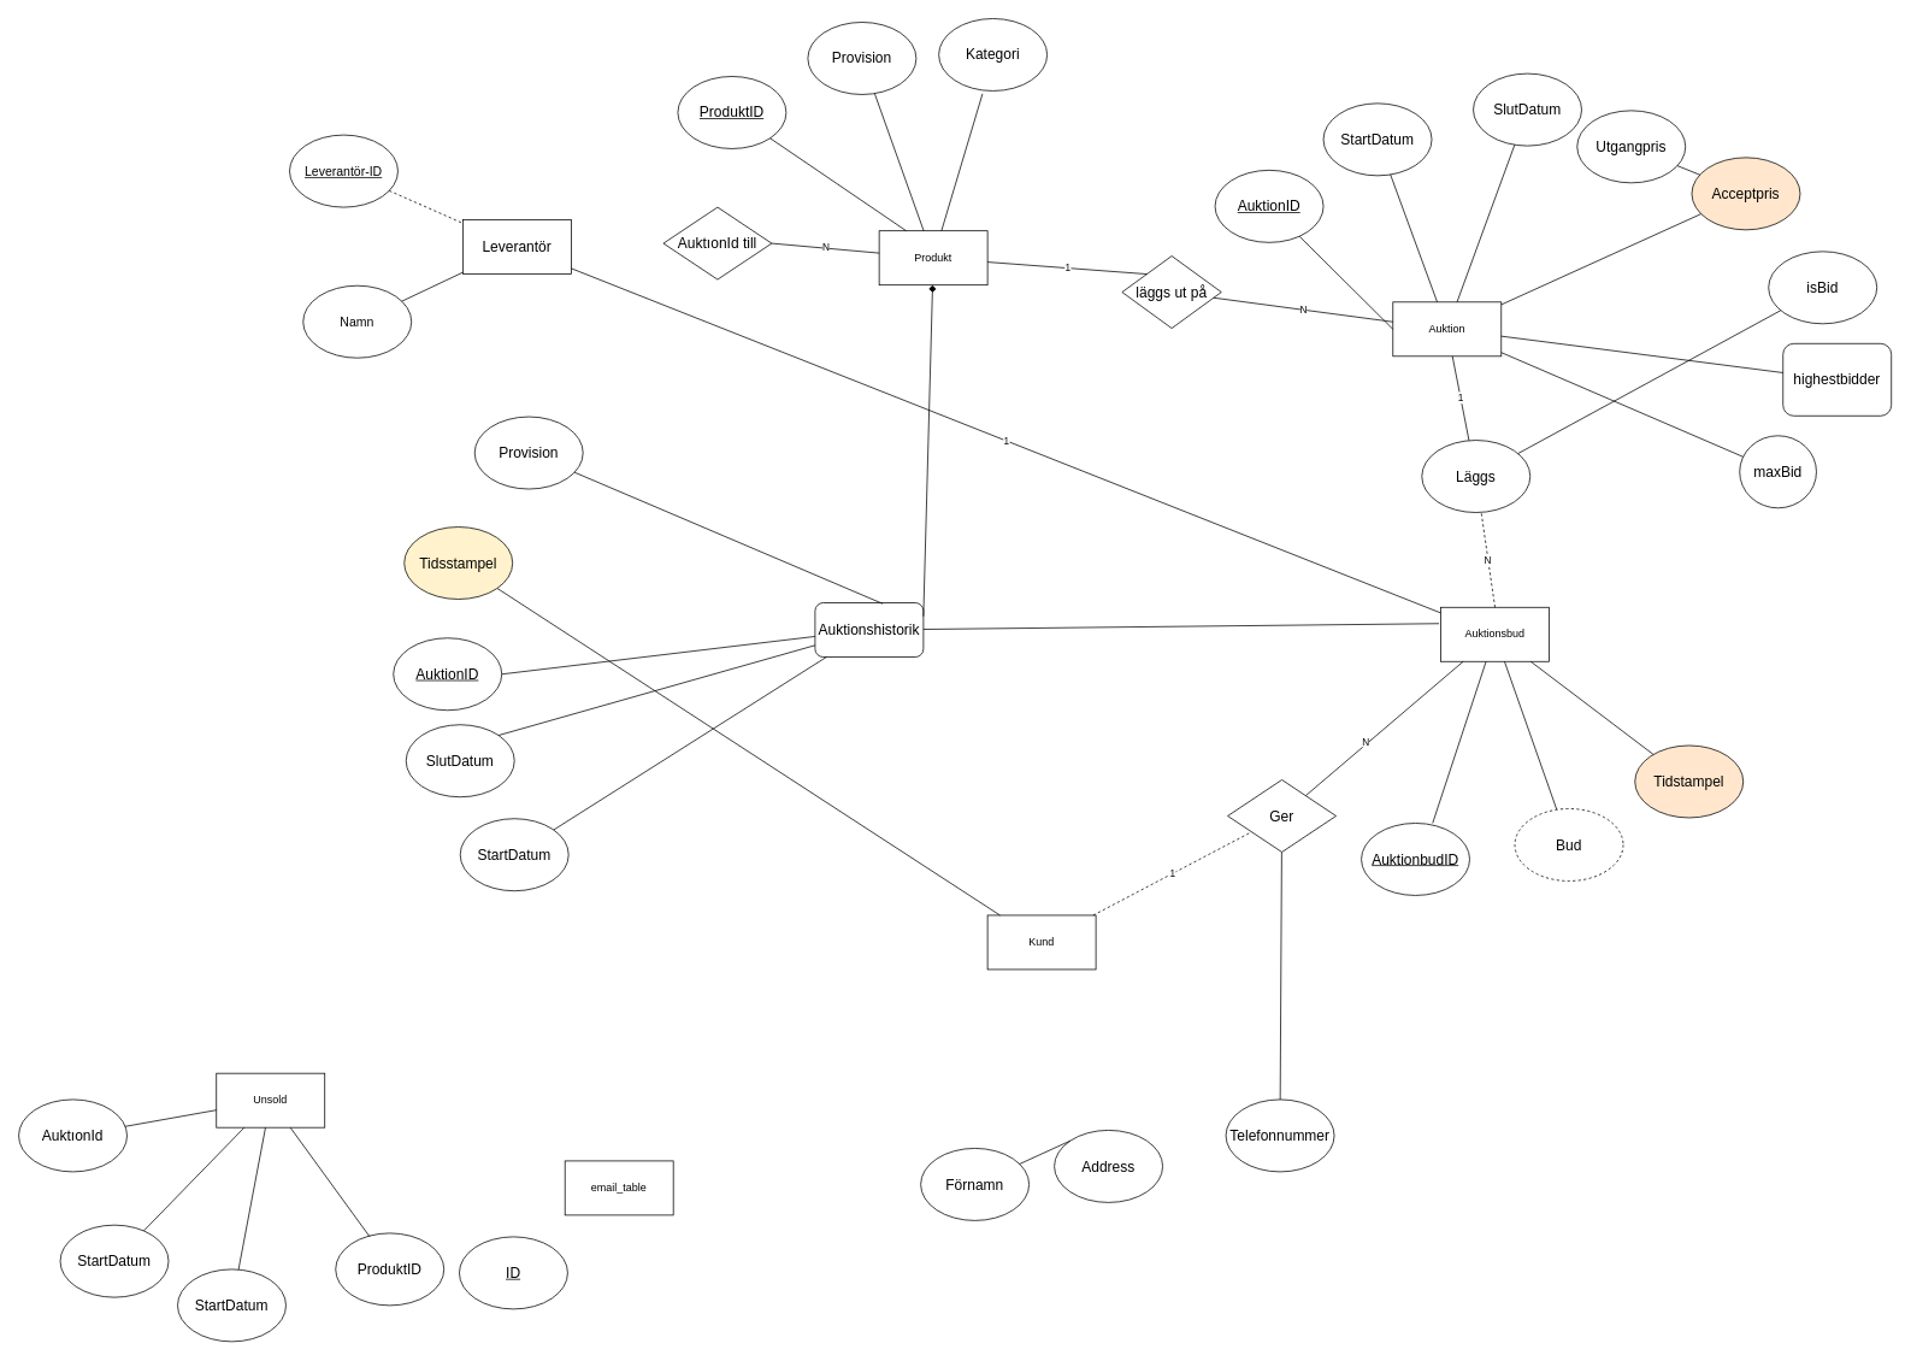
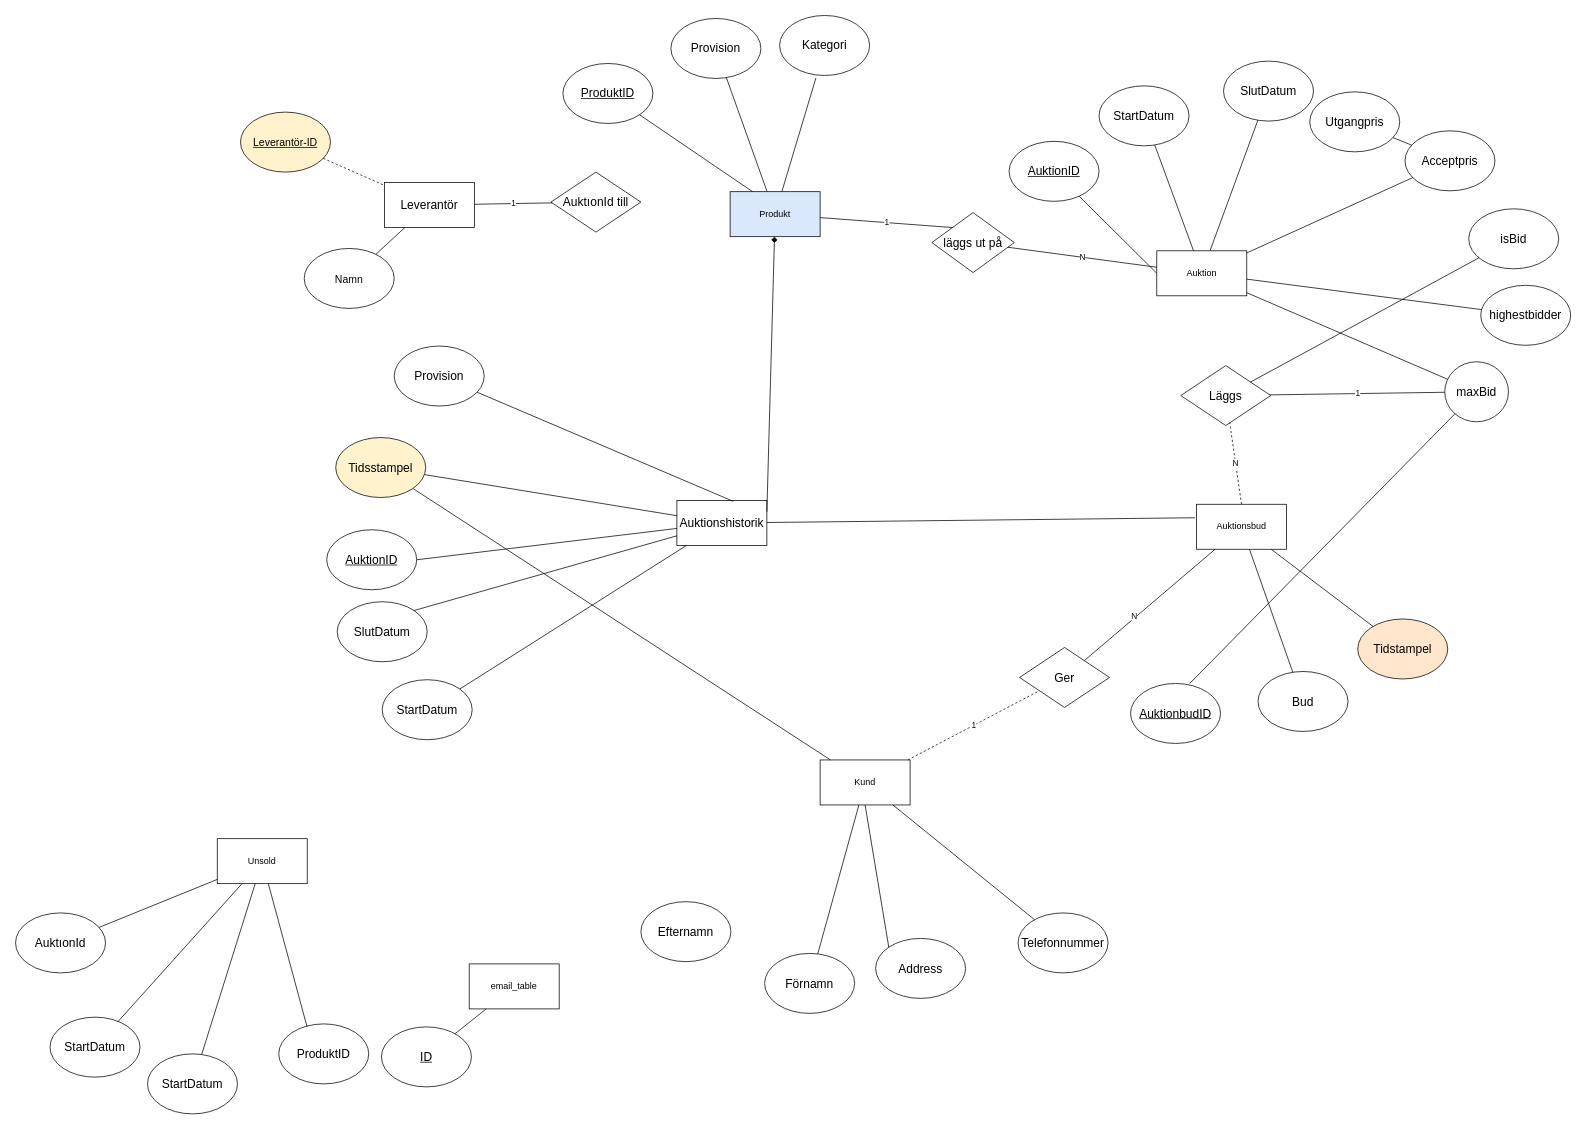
- <mxCell id="5" value="&lt;font style=&quot;font-size: 14px;&quot;&gt;&lt;u&gt;Leverantör-ID&lt;/u&gt;&lt;/font&gt;" style="ellipse;whiteSpace=wrap;html=1;fontSize=16;" parent="1" vertex="1"><mxGeometry x="320" y="149" width="120" height="80" as="geometry" /></mxCell>
+ <mxCell id="5" value="&lt;font style=&quot;font-size: 14px;&quot;&gt;&lt;u&gt;Leverantör-ID&lt;/u&gt;&lt;/font&gt;" style="ellipse;whiteSpace=wrap;html=1;fontSize=16;fillColor=#fff2cc;" parent="1" vertex="1"><mxGeometry x="320" y="149" width="120" height="80" as="geometry" /></mxCell>
- <mxCell id="37" value="Acceptpris" style="ellipse;whiteSpace=wrap;html=1;fontSize=16;fillColor=#ffe6cc;" vertex="1" parent="1"><mxGeometry x="1873" y="174" width="120" height="80" as="geometry" /></mxCell>
+ <mxCell id="37" value="Acceptpris" style="ellipse;whiteSpace=wrap;html=1;fontSize=16;" vertex="1" parent="1"><mxGeometry x="1873" y="174" width="120" height="80" as="geometry" /></mxCell>
- <mxCell id="32" value="N" style="endArrow=none;html=1;exitX=1;exitY=0.5;exitDx=0;exitDy=0;" edge="1" parent="1" source="18" target="3"><mxGeometry width="50" height="50" relative="1" as="geometry"><mxPoint x="1061" y="449.15" as="sourcePoint" /><mxPoint x="1111" y="399.15" as="targetPoint" /></mxGeometry></mxCell>
- <mxCell id="3" value="Produkt" style="rounded=0;whiteSpace=wrap;html=1;" parent="1" vertex="1"><mxGeometry x="973" y="255.15" width="120" height="60" as="geometry" /></mxCell>
+ <mxCell id="3" value="Produkt" style="rounded=0;whiteSpace=wrap;html=1;fillColor=#dae8fc;" parent="1" vertex="1"><mxGeometry x="973" y="255.15" width="120" height="60" as="geometry" /></mxCell>
- <mxCell id="6" value="&lt;font style=&quot;font-size: 14px;&quot;&gt;Namn&lt;/font&gt;" style="ellipse;whiteSpace=wrap;html=1;fontSize=16;" parent="1" vertex="1"><mxGeometry x="335" y="315.85" width="120" height="80" as="geometry" /></mxCell>
+ <mxCell id="6" value="&lt;font style=&quot;font-size: 14px;&quot;&gt;Namn&lt;/font&gt;" style="ellipse;whiteSpace=wrap;html=1;fontSize=16;" parent="1" vertex="1"><mxGeometry x="405" y="330.85" width="120" height="80" as="geometry" /></mxCell>
- <mxCell id="39" value="highestbidder" style="whiteSpace=wrap;html=1;fontSize=16;rounded=1;" vertex="1" parent="1"><mxGeometry x="1974" y="380" width="120" height="80" as="geometry" /></mxCell>
+ <mxCell id="39" value="highestbidder" style="ellipse;whiteSpace=wrap;html=1;fontSize=16;" vertex="1" parent="1"><mxGeometry x="1974" y="380" width="120" height="80" as="geometry" /></mxCell>
- <mxCell id="56" value="1" style="endArrow=none;html=1;" edge="1" parent="1" source="19" target="15"><mxGeometry width="50" height="50" relative="1" as="geometry"><mxPoint x="1500" y="571" as="sourcePoint" /><mxPoint x="1563" y="471" as="targetPoint" /></mxGeometry></mxCell>
+ <mxCell id="56" value="1" style="endArrow=none;html=1;" edge="1" parent="1" source="19" target="40"><mxGeometry width="50" height="50" relative="1" as="geometry"><mxPoint x="1500" y="571" as="sourcePoint" /><mxPoint x="1563" y="471" as="targetPoint" /></mxGeometry></mxCell>
- <mxCell id="31" value="1" style="endArrow=none;html=1;" edge="1" parent="1" source="4" target="48"><mxGeometry width="50" height="50" relative="1" as="geometry"><mxPoint x="751" y="373" as="sourcePoint" /><mxPoint x="1071" y="338" as="targetPoint" /></mxGeometry></mxCell>
+ <mxCell id="31" value="1" style="endArrow=none;html=1;" edge="1" parent="1" source="4" target="18"><mxGeometry width="50" height="50" relative="1" as="geometry"><mxPoint x="751" y="373" as="sourcePoint" /><mxPoint x="1071" y="338" as="targetPoint" /></mxGeometry></mxCell>
- <mxCell id="19" value="Läggs" style="ellipse;whiteSpace=wrap;html=1;fontSize=16;" parent="1" vertex="1"><mxGeometry x="1574" y="487" width="120" height="80" as="geometry" /></mxCell>
+ <mxCell id="19" value="Läggs" style="rhombus;whiteSpace=wrap;html=1;fontSize=16;" parent="1" vertex="1"><mxGeometry x="1574" y="487" width="120" height="80" as="geometry" /></mxCell>
+ <mxCell id="69" value="" style="endArrow=none;html=1;" edge="1" parent="1" source="62" target="61"><mxGeometry width="50" height="50" relative="1" as="geometry"><mxPoint x="933" y="689" as="sourcePoint" /><mxPoint x="983" y="639" as="targetPoint" /></mxGeometry></mxCell>
- <mxCell id="61" value="&lt;span style=&quot;font-size: 16px;&quot;&gt;Auktionshistorik&lt;/span&gt;" style="whiteSpace=wrap;html=1;rounded=1;" vertex="1" parent="1"><mxGeometry x="902" y="667" width="120" height="60" as="geometry" /></mxCell>
+ <mxCell id="61" value="&lt;span style=&quot;font-size: 16px;&quot;&gt;Auktionshistorik&lt;/span&gt;" style="rounded=0;whiteSpace=wrap;html=1;" vertex="1" parent="1"><mxGeometry x="902" y="667" width="120" height="60" as="geometry" /></mxCell>
- <mxCell id="54" value="" style="endArrow=none;html=1;exitX=0.658;exitY=0;exitDx=0;exitDy=0;exitPerimeter=0;" edge="1" parent="1" source="51" target="48"><mxGeometry width="50" height="50" relative="1" as="geometry"><mxPoint x="1541" y="622" as="sourcePoint" /><mxPoint x="1591" y="572" as="targetPoint" /></mxGeometry></mxCell>
+ <mxCell id="54" value="" style="endArrow=none;html=1;exitX=0.658;exitY=0;exitDx=0;exitDy=0;exitPerimeter=0;" edge="1" parent="1" source="51" target="40"><mxGeometry width="50" height="50" relative="1" as="geometry"><mxPoint x="1541" y="622" as="sourcePoint" /><mxPoint x="1591" y="572" as="targetPoint" /></mxGeometry></mxCell>
- <mxCell id="50" value="Bud" style="ellipse;whiteSpace=wrap;html=1;fontSize=16;dashed=1;" vertex="1" parent="1"><mxGeometry x="1677" y="895" width="120" height="80" as="geometry" /></mxCell>
+ <mxCell id="50" value="Bud" style="ellipse;whiteSpace=wrap;html=1;fontSize=16;" vertex="1" parent="1"><mxGeometry x="1677" y="895" width="120" height="80" as="geometry" /></mxCell>
- <mxCell id="24" value="" style="endArrow=none;html=1;" parent="1" source="14" target="57" edge="1"><mxGeometry width="50" height="50" relative="1" as="geometry"><mxPoint x="1477.907" y="1446.393" as="sourcePoint" /><mxPoint x="964" y="1412" as="targetPoint" /></mxGeometry></mxCell>
+ <mxCell id="24" value="" style="endArrow=none;html=1;" parent="1" source="14" target="2" edge="1"><mxGeometry width="50" height="50" relative="1" as="geometry"><mxPoint x="1477.907" y="1446.393" as="sourcePoint" /><mxPoint x="964" y="1412" as="targetPoint" /></mxGeometry></mxCell>
+ <mxCell id="22" value="" style="endArrow=none;html=1;" parent="1" source="2" target="8" edge="1"><mxGeometry width="50" height="50" relative="1" as="geometry"><mxPoint x="914" y="1242" as="sourcePoint" /><mxPoint x="1494.311" y="1377.93" as="targetPoint" /></mxGeometry></mxCell>
- <mxCell id="74" value="Unsold" style="rounded=0;whiteSpace=wrap;html=1;" vertex="1" parent="1"><mxGeometry x="239" y="1188" width="120" height="60" as="geometry" /></mxCell>
+ <mxCell id="74" value="Unsold" style="rounded=0;whiteSpace=wrap;html=1;" vertex="1" parent="1"><mxGeometry x="289" y="1118" width="120" height="60" as="geometry" /></mxCell>
+ <mxCell id="9" value="Efternamn" style="ellipse;whiteSpace=wrap;html=1;fontSize=16;" parent="1" vertex="1"><mxGeometry x="854" y="1202" width="120" height="80" as="geometry" /></mxCell>
- <mxCell id="23" value="" style="endArrow=none;html=1;exitX=0;exitY=0;exitDx=0;exitDy=0;" parent="1" source="10" target="8" edge="1"><mxGeometry width="50" height="50" relative="1" as="geometry"><mxPoint x="914" y="1462" as="sourcePoint" /><mxPoint x="964" y="1412" as="targetPoint" /></mxGeometry></mxCell>
+ <mxCell id="23" value="" style="endArrow=none;html=1;exitX=0;exitY=0;exitDx=0;exitDy=0;entryX=0.5;entryY=1;entryDx=0;entryDy=0;" parent="1" source="10" target="2" edge="1"><mxGeometry width="50" height="50" relative="1" as="geometry"><mxPoint x="914" y="1462" as="sourcePoint" /><mxPoint x="964" y="1412" as="targetPoint" /></mxGeometry></mxCell>
+ <mxCell id="81" value="" style="endArrow=none;html=1;" edge="1" parent="1" source="78" target="75"><mxGeometry width="50" height="50" relative="1" as="geometry"><mxPoint x="834" y="1134" as="sourcePoint" /><mxPoint x="884" y="1084" as="targetPoint" /></mxGeometry></mxCell>
